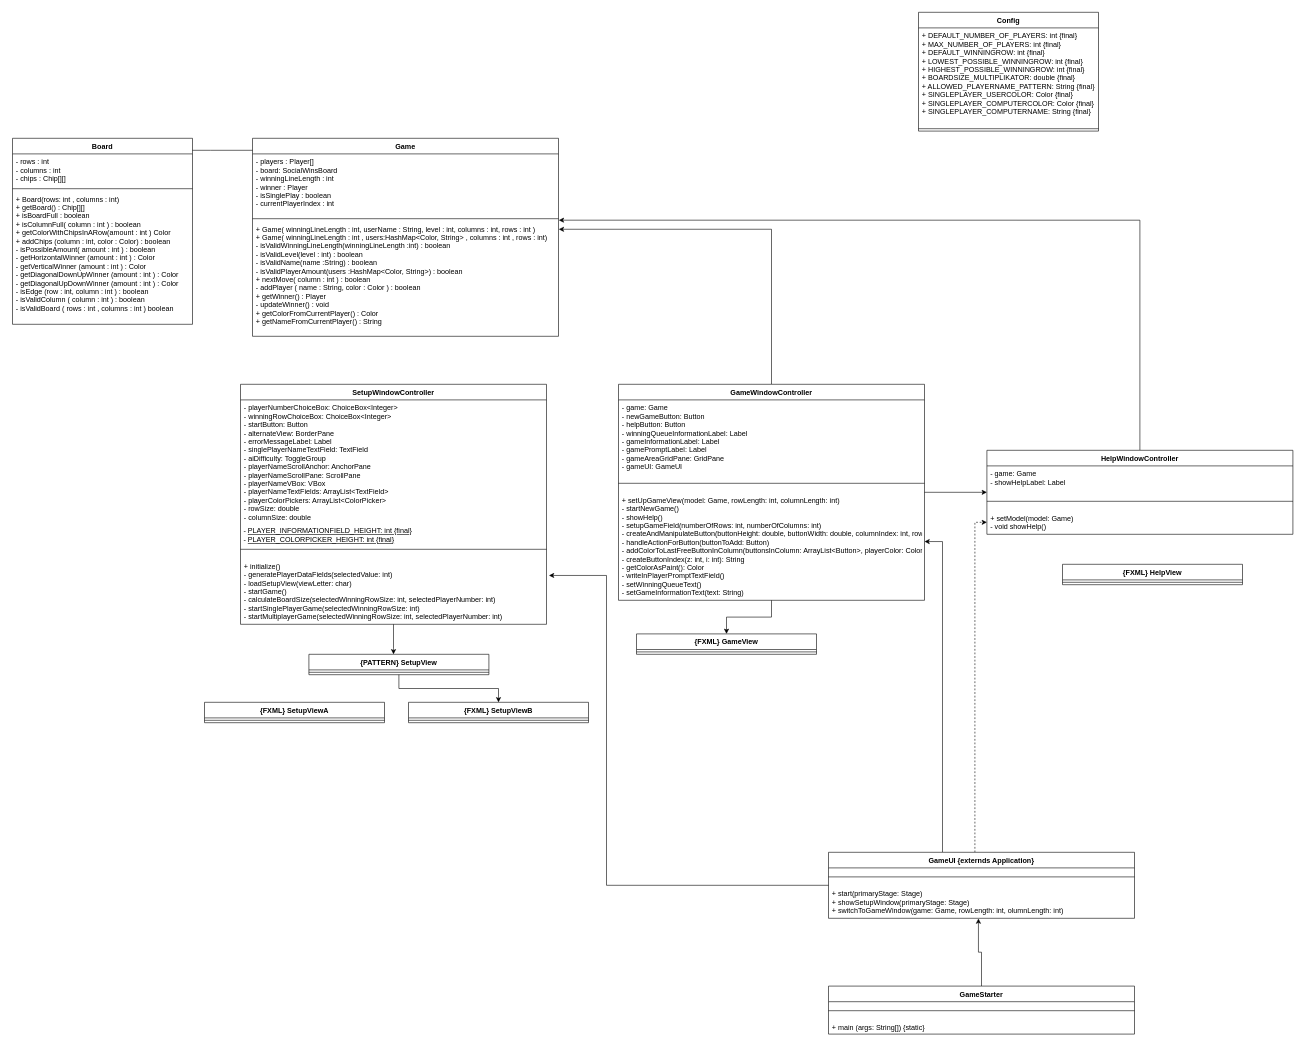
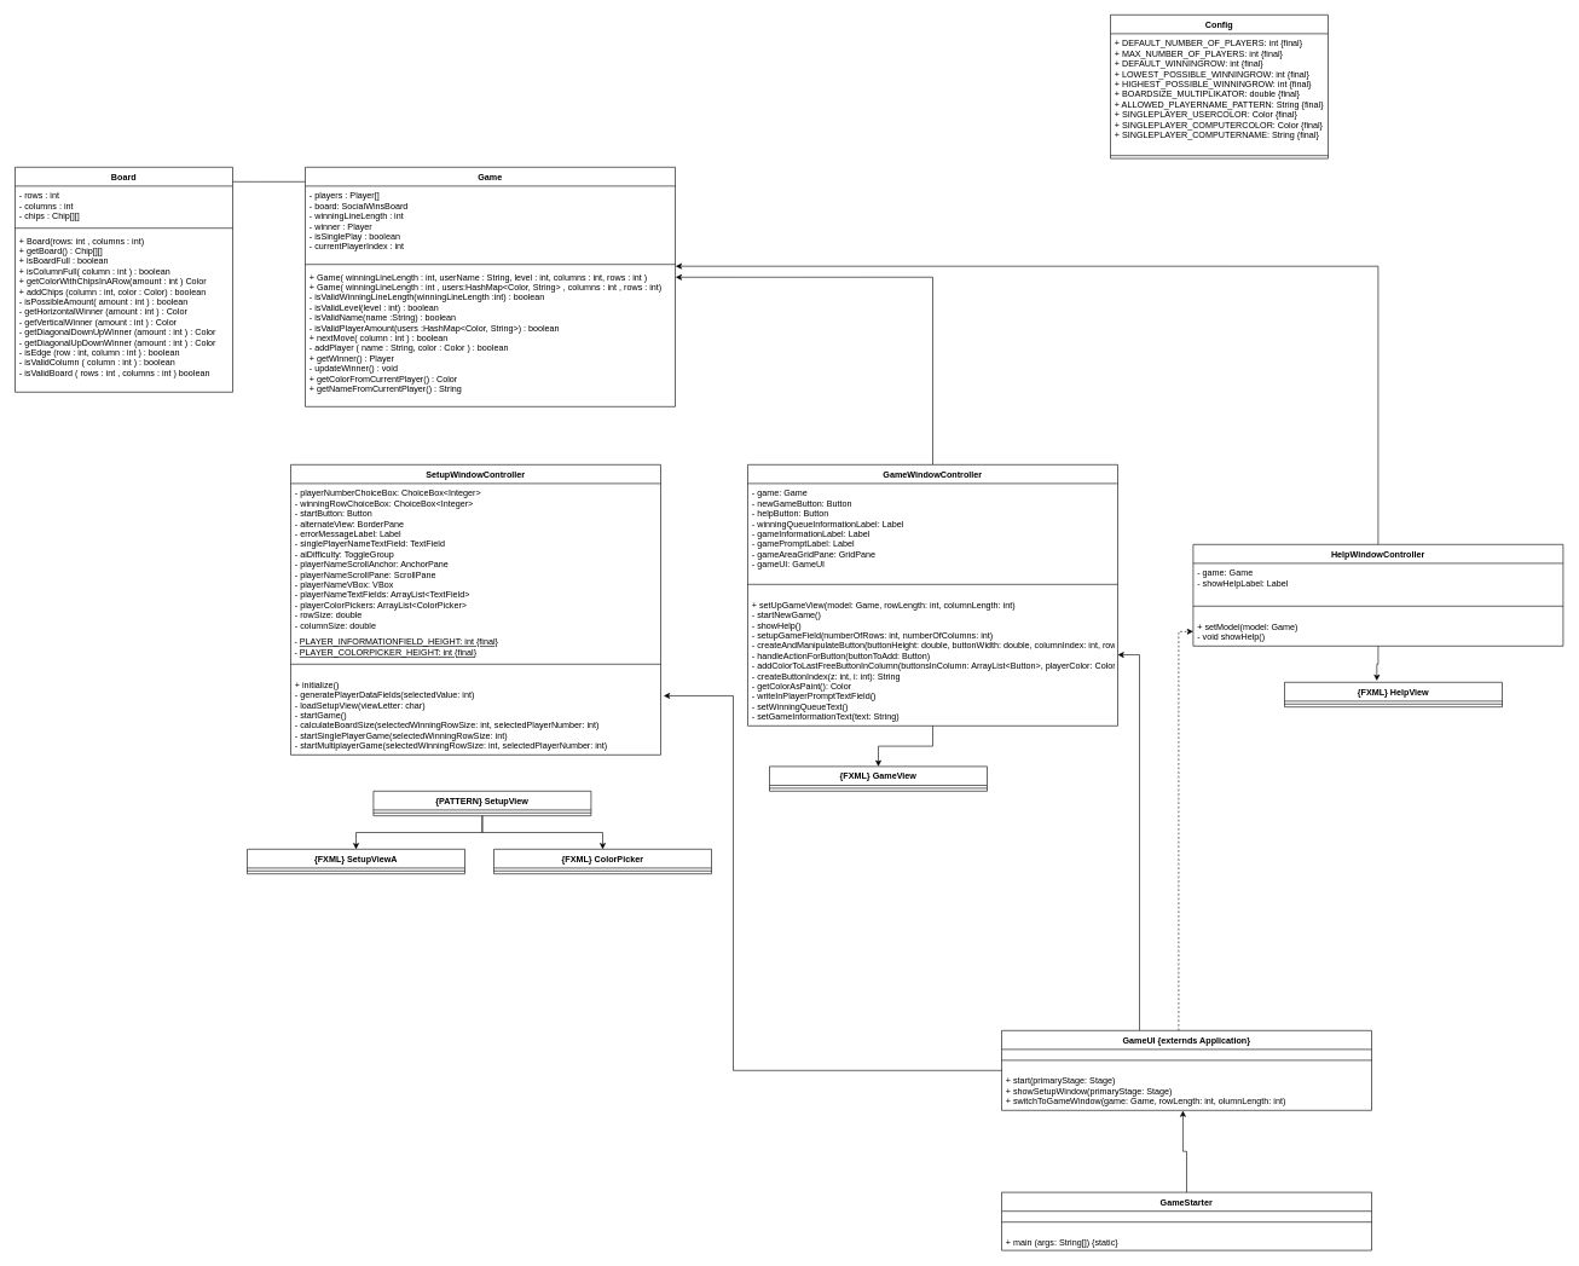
- <mxCell id="29" style="edgeStyle=orthogonalEdgeStyle;rounded=0;orthogonalLoop=1;jettySize=auto;html=1;entryX=0;entryY=0.5;entryDx=0;entryDy=0;" edge="1" parent="1" source="31" target="39"><mxGeometry relative="1" as="geometry" /></mxCell>
+ <mxCell id="37" style="edgeStyle=orthogonalEdgeStyle;rounded=0;orthogonalLoop=1;jettySize=auto;html=1;entryX=0.424;entryY=-0.062;entryDx=0;entryDy=0;entryPerimeter=0;" edge="1" parent="1" source="39" target="43"><mxGeometry relative="1" as="geometry" /></mxCell>
- <mxCell id="9" style="edgeStyle=orthogonalEdgeStyle;rounded=0;orthogonalLoop=1;jettySize=auto;html=1;" parent="1" source="10" target="17" edge="1"><mxGeometry relative="1" as="geometry"><Array as="points"><mxPoint x="655" y="1080" /><mxPoint x="655" y="1080" /></Array></mxGeometry></mxCell>
+ <mxCell id="15" style="edgeStyle=orthogonalEdgeStyle;rounded=0;orthogonalLoop=1;jettySize=auto;html=1;exitX=0.5;exitY=1;exitDx=0;exitDy=0;" parent="1" source="17" target="19" edge="1"><mxGeometry relative="1" as="geometry" /></mxCell>
- <mxCell id="21" value="{FXML} SetupViewB" style="swimlane;fontStyle=1;align=center;verticalAlign=top;childLayout=stackLayout;horizontal=1;startSize=26;horizontalStack=0;resizeParent=1;resizeParentMax=0;resizeLast=0;collapsible=1;marginBottom=0;" parent="1" vertex="1"><mxGeometry x="680" y="1170" width="300" height="34" as="geometry" /></mxCell>
+ <mxCell id="21" value="{FXML} ColorPicker" style="swimlane;fontStyle=1;align=center;verticalAlign=top;childLayout=stackLayout;horizontal=1;startSize=26;horizontalStack=0;resizeParent=1;resizeParentMax=0;resizeLast=0;collapsible=1;marginBottom=0;" parent="1" vertex="1"><mxGeometry x="680" y="1170" width="300" height="34" as="geometry" /></mxCell>
